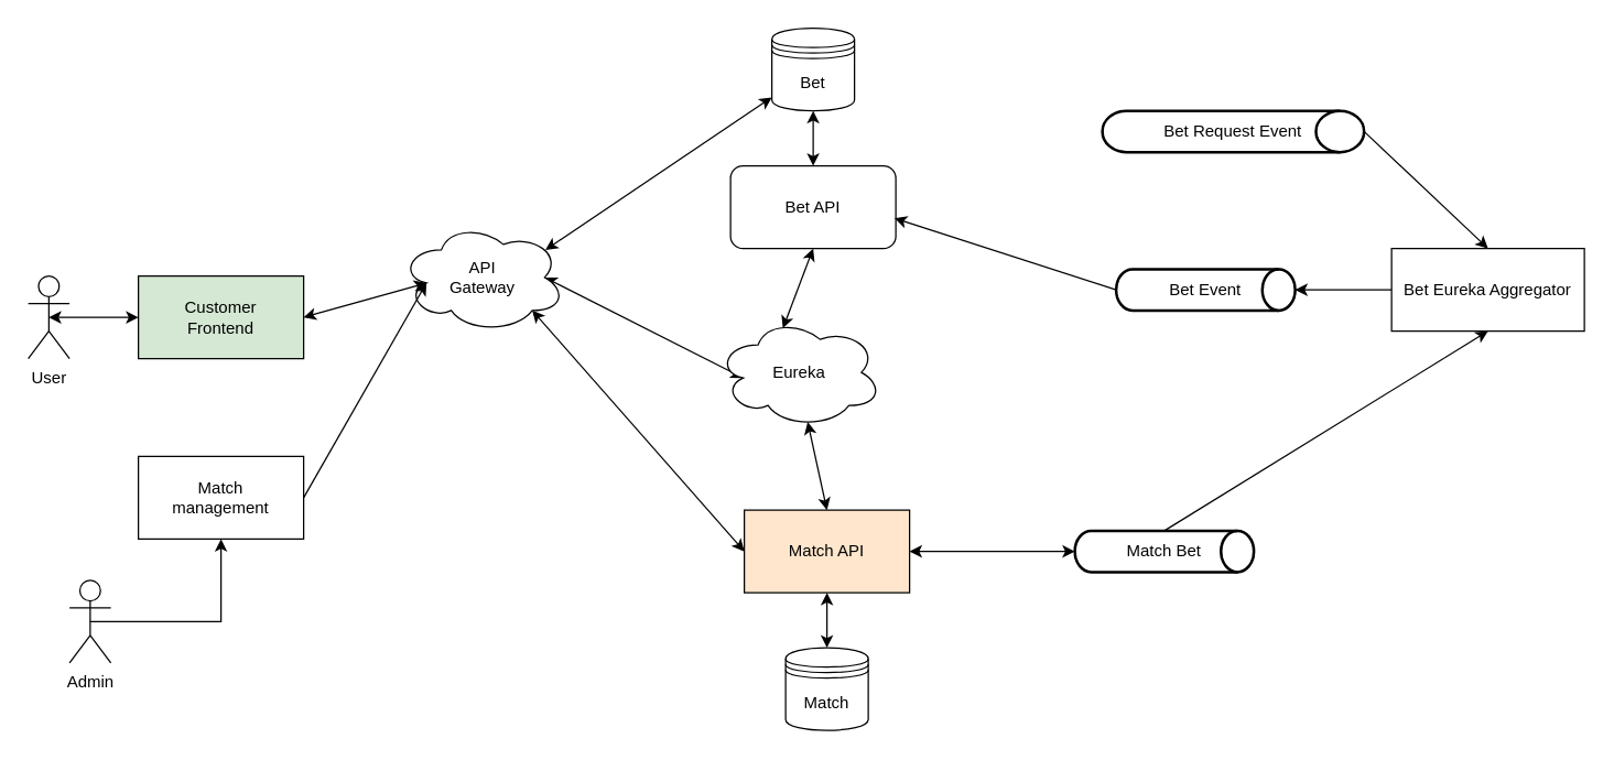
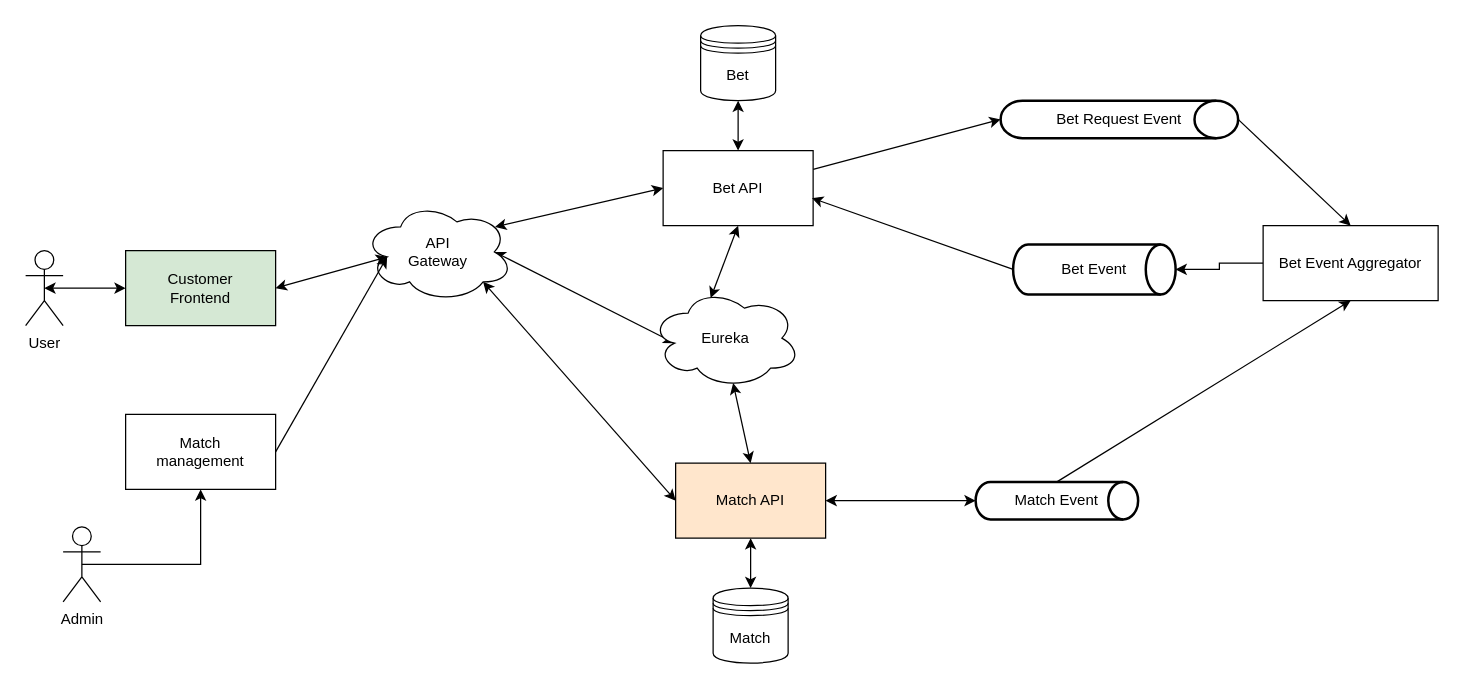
+ <mxCell id="6" style="rounded=0;orthogonalLoop=1;jettySize=auto;html=1;exitX=1;exitY=0.25;exitDx=0;exitDy=0;entryX=0;entryY=0.5;entryDx=0;entryDy=0;entryPerimeter=0;startArrow=none;startFill=0;" edge="1" parent="1" source="7" target="21"><mxGeometry relative="1" as="geometry" /></mxCell>
- <mxCell id="3" style="rounded=0;orthogonalLoop=1;jettySize=auto;html=1;exitX=0.88;exitY=0.25;exitDx=0;exitDy=0;startArrow=classic;startFill=1;exitPerimeter=0;" parent="1" source="14" target="16" edge="1"><mxGeometry relative="1" as="geometry"><mxPoint x="480" y="255" as="sourcePoint" /></mxGeometry></mxCell>
+ <mxCell id="3" style="rounded=0;orthogonalLoop=1;jettySize=auto;html=1;exitX=0.88;exitY=0.25;exitDx=0;exitDy=0;entryX=0;entryY=0.5;entryDx=0;entryDy=0;startArrow=classic;startFill=1;exitPerimeter=0;" parent="1" source="14" target="7" edge="1"><mxGeometry relative="1" as="geometry"><mxPoint x="480" y="255" as="sourcePoint" /></mxGeometry></mxCell>
- <mxCell id="7" value="Bet API" style="whiteSpace=wrap;html=1;rounded=1;" parent="1" vertex="1"><mxGeometry x="530" y="120" width="120" height="60" as="geometry" /></mxCell>
+ <mxCell id="7" value="Bet API" style="rounded=0;whiteSpace=wrap;html=1;" parent="1" vertex="1"><mxGeometry x="530" y="120" width="120" height="60" as="geometry" /></mxCell>
- <mxCell id="19" value="Bet Event" style="strokeWidth=2;html=1;shape=mxgraph.flowchart.direct_data;whiteSpace=wrap;" parent="1" vertex="1"><mxGeometry x="810" y="195" width="130" height="30" as="geometry" /></mxCell>
+ <mxCell id="19" value="Bet Event" style="strokeWidth=2;html=1;shape=mxgraph.flowchart.direct_data;whiteSpace=wrap;" parent="1" vertex="1"><mxGeometry x="810" y="195" width="130" height="40" as="geometry" /></mxCell>
- <mxCell id="23" value="Bet Eureka Aggregator" style="rounded=0;whiteSpace=wrap;html=1;" parent="1" vertex="1"><mxGeometry x="1010" y="180" width="140" height="60" as="geometry" /></mxCell>
+ <mxCell id="23" value="Bet Event Aggregator" style="rounded=0;whiteSpace=wrap;html=1;" parent="1" vertex="1"><mxGeometry x="1010" y="180" width="140" height="60" as="geometry" /></mxCell>
- <mxCell id="25" value="Match Bet" style="strokeWidth=2;html=1;shape=mxgraph.flowchart.direct_data;whiteSpace=wrap;" parent="1" vertex="1"><mxGeometry x="780" y="385" width="130" height="30" as="geometry" /></mxCell>
+ <mxCell id="25" value="Match Event" style="strokeWidth=2;html=1;shape=mxgraph.flowchart.direct_data;whiteSpace=wrap;" parent="1" vertex="1"><mxGeometry x="780" y="385" width="130" height="30" as="geometry" /></mxCell>
